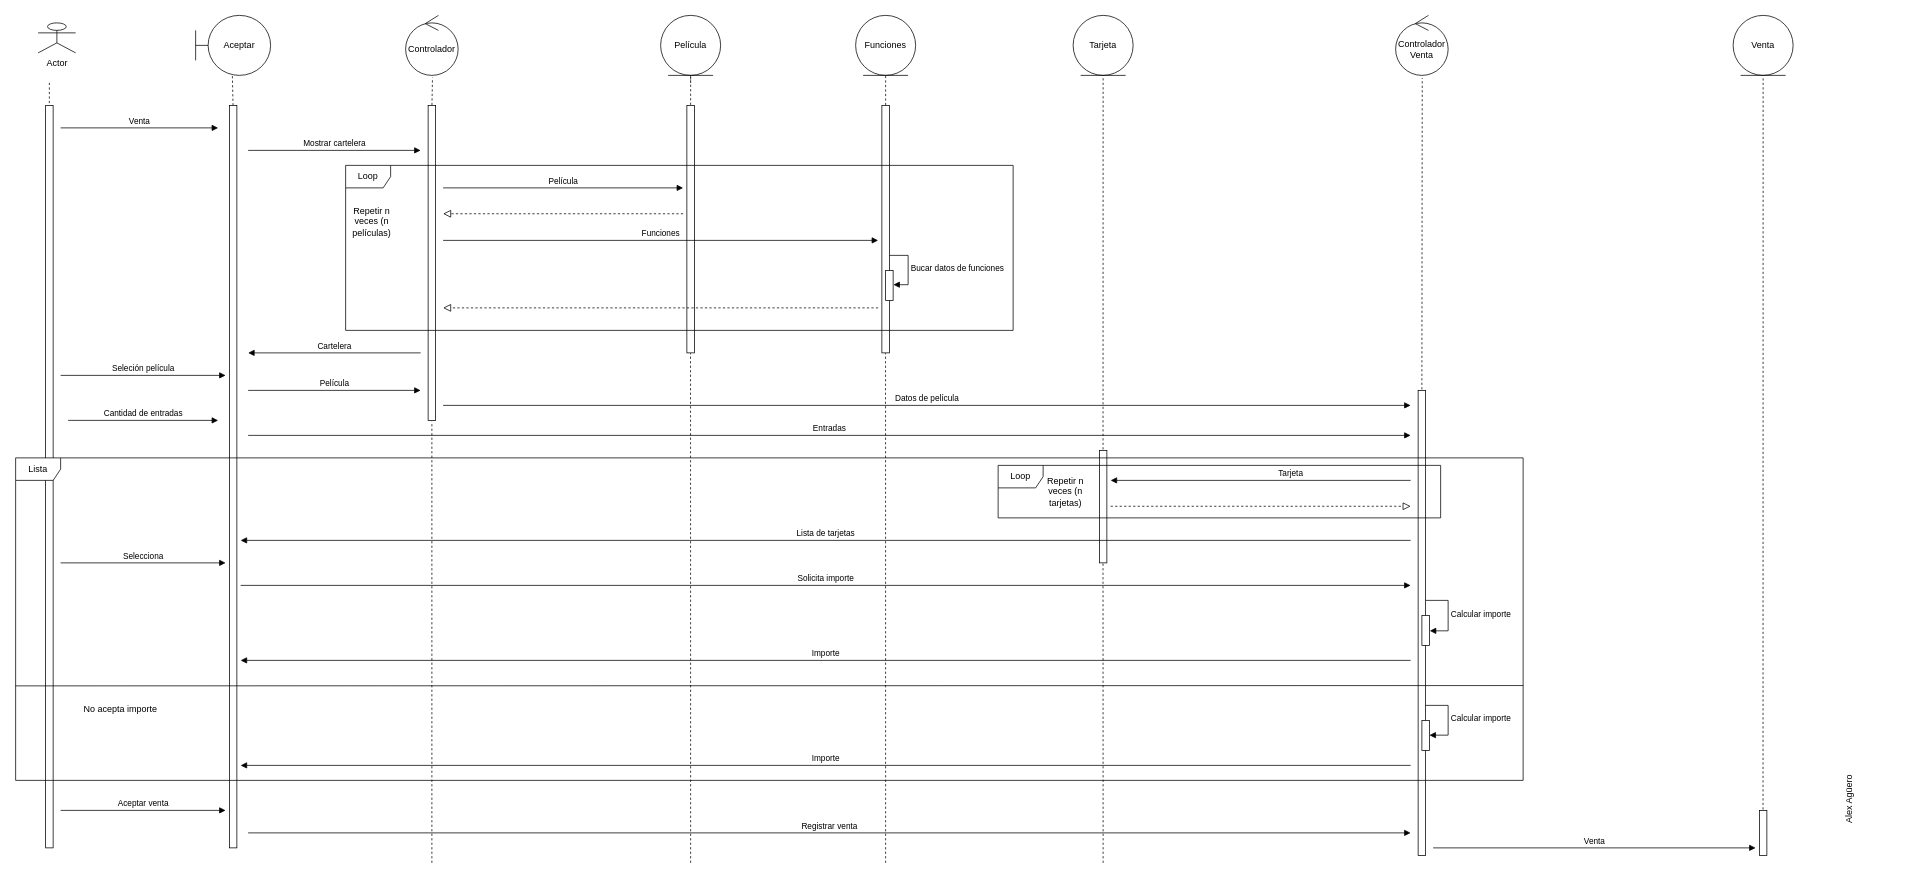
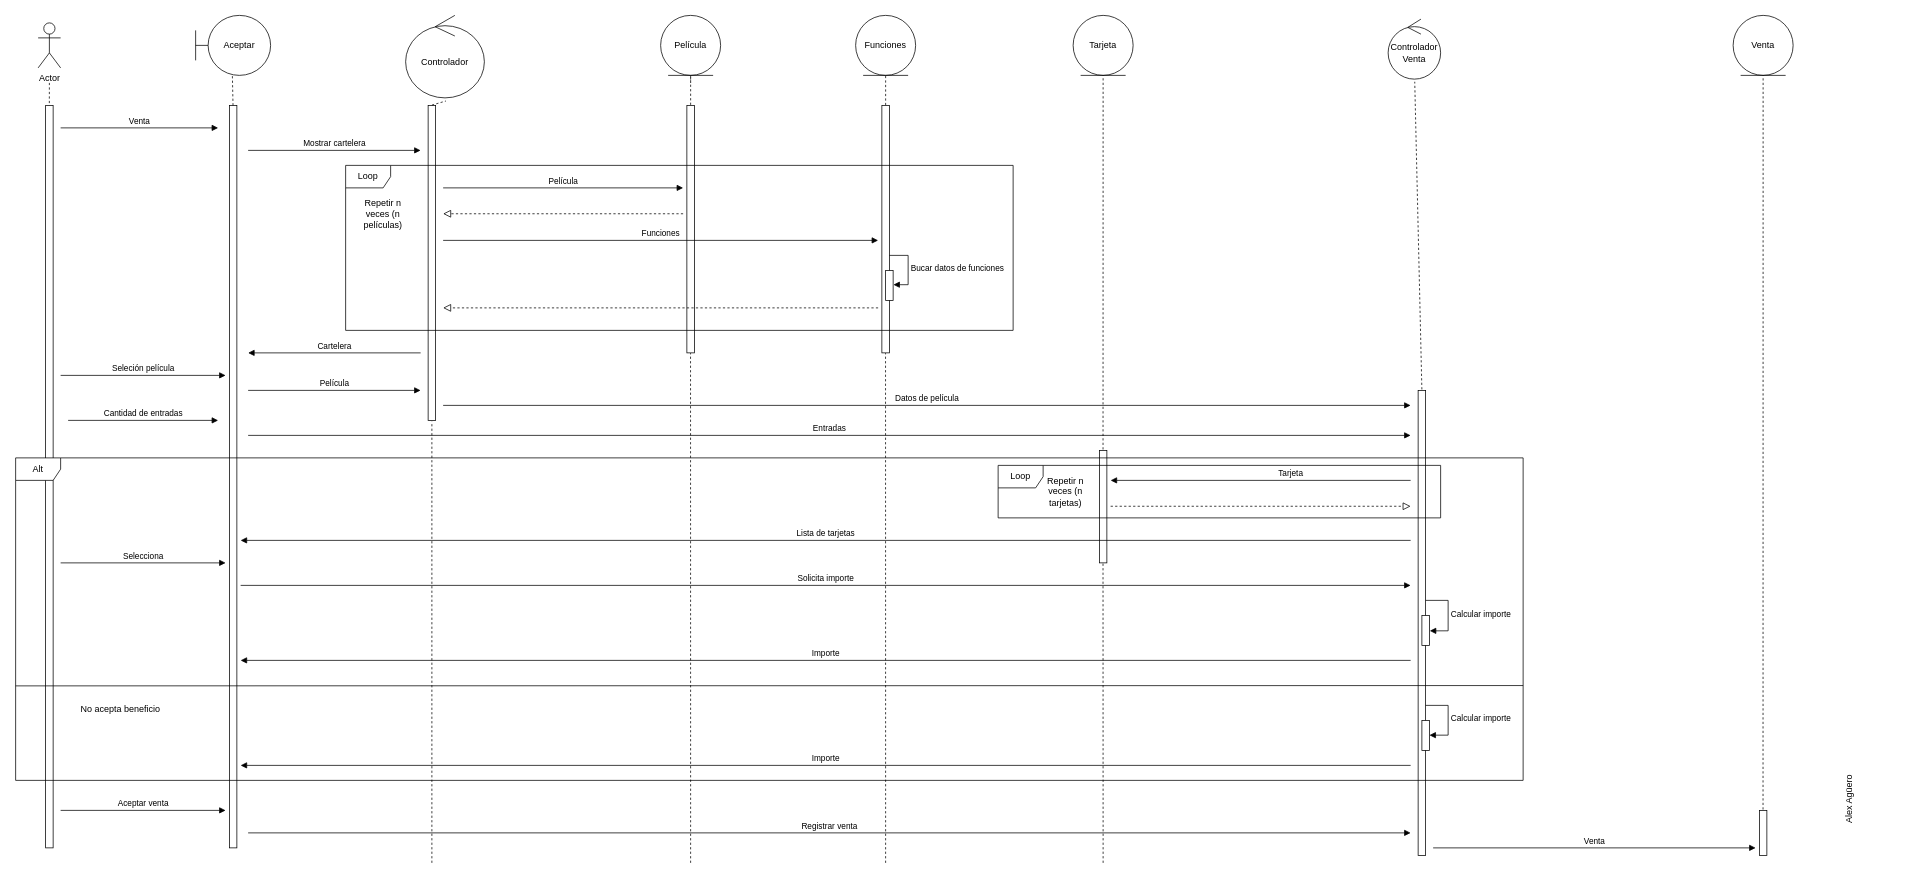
- <mxCell id="2" value="Actor" style="shape=umlActor;verticalLabelPosition=bottom;verticalAlign=top;html=1;" parent="1" vertex="1"><mxGeometry x="50" y="30" width="50" height="40" as="geometry" /></mxCell>
+ <mxCell id="2" value="Actor" style="shape=umlActor;verticalLabelPosition=bottom;verticalAlign=top;html=1;" parent="1" vertex="1"><mxGeometry x="50" y="30" width="30" height="60" as="geometry" /></mxCell>
- <mxCell id="4" value="Controlador" style="ellipse;shape=umlControl;whiteSpace=wrap;html=1;" parent="1" vertex="1"><mxGeometry x="540" y="20" width="70" height="80" as="geometry" /></mxCell>
+ <mxCell id="4" value="Controlador" style="ellipse;shape=umlControl;whiteSpace=wrap;html=1;" parent="1" vertex="1"><mxGeometry x="540" y="20" width="105" height="110" as="geometry" /></mxCell>
- <mxCell id="25" value="Controlador Venta" style="ellipse;shape=umlControl;whiteSpace=wrap;html=1;" parent="1" vertex="1"><mxGeometry x="1860" y="20" width="70" height="80" as="geometry" /></mxCell>
+ <mxCell id="25" value="Controlador Venta" style="ellipse;shape=umlControl;whiteSpace=wrap;html=1;" parent="1" vertex="1"><mxGeometry x="1850" y="25" width="70" height="80" as="geometry" /></mxCell>
- <mxCell id="22" value="Repetir n veces (n películas)" style="text;html=1;strokeColor=none;fillColor=none;align=center;verticalAlign=middle;whiteSpace=wrap;rounded=0;" parent="1" vertex="1"><mxGeometry x="465" y="280" width="60" height="30" as="geometry" /></mxCell>
+ <mxCell id="22" value="Repetir n veces (n películas)" style="text;html=1;strokeColor=none;fillColor=none;align=center;verticalAlign=middle;whiteSpace=wrap;rounded=0;" parent="1" vertex="1"><mxGeometry x="480" y="270" width="60" height="30" as="geometry" /></mxCell>
- <mxCell id="47" value="Lista" style="shape=umlFrame;whiteSpace=wrap;html=1;" parent="1" vertex="1"><mxGeometry x="20" y="610" width="2010" height="430" as="geometry" /></mxCell>
+ <mxCell id="47" value="Alt" style="shape=umlFrame;whiteSpace=wrap;html=1;" parent="1" vertex="1"><mxGeometry x="20" y="610" width="2010" height="430" as="geometry" /></mxCell>
- <mxCell id="64" value="No acepta importe" style="text;html=1;strokeColor=none;fillColor=none;align=center;verticalAlign=middle;whiteSpace=wrap;rounded=0;" parent="1" vertex="1"><mxGeometry x="100" y="930" width="120" height="30" as="geometry" /></mxCell>
+ <mxCell id="64" value="No acepta beneficio" style="text;html=1;strokeColor=none;fillColor=none;align=center;verticalAlign=middle;whiteSpace=wrap;rounded=0;" parent="1" vertex="1"><mxGeometry x="100" y="930" width="120" height="30" as="geometry" /></mxCell>
